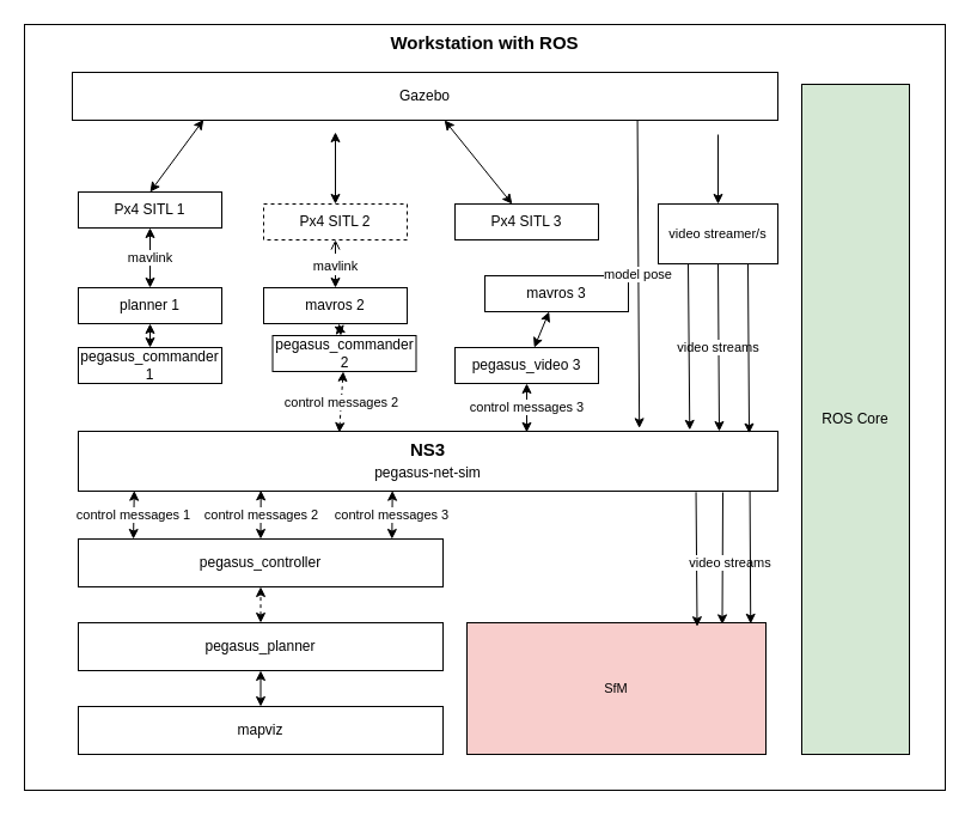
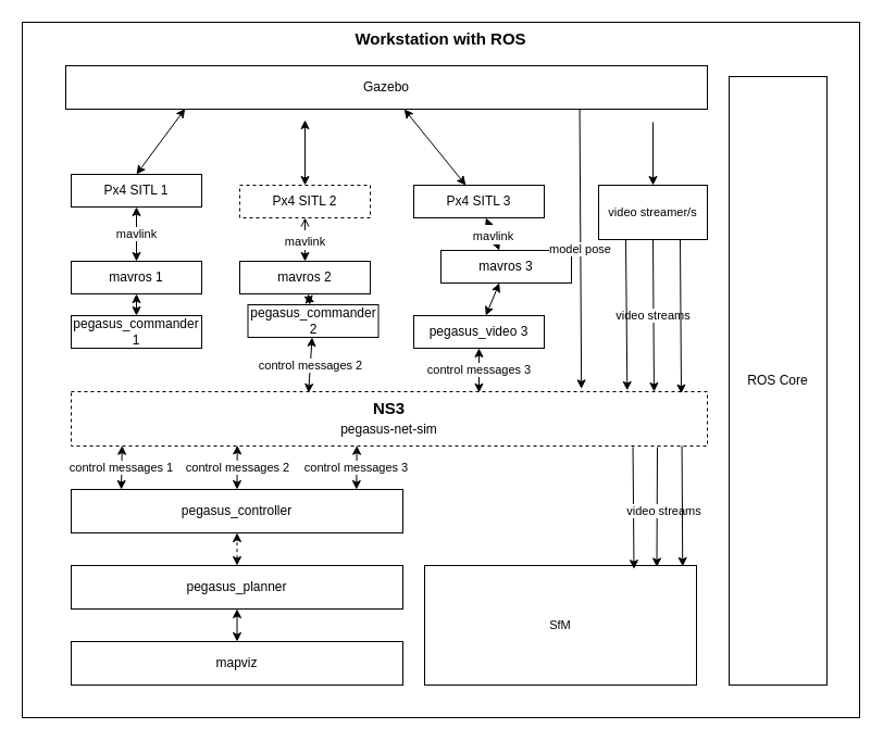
+ <mxCell id="15" value="&lt;font style=&quot;font-size: 11px&quot;&gt;mavlink&lt;/font&gt;" style="edgeStyle=none;rounded=0;orthogonalLoop=1;jettySize=auto;html=1;startArrow=classic;startFill=1;fontSize=15;" parent="2" source="16" target="8" edge="1"><mxGeometry relative="1" as="geometry" /></mxCell>
- <mxCell id="12" value="planner 1" style="rounded=0;whiteSpace=wrap;html=1;fontSize=12;" parent="2" vertex="1"><mxGeometry x="45" y="220" width="120" height="30" as="geometry" /></mxCell>
+ <mxCell id="12" value="mavros 1" style="rounded=0;whiteSpace=wrap;html=1;fontSize=12;" parent="2" vertex="1"><mxGeometry x="45" y="220" width="120" height="30" as="geometry" /></mxCell>
- <mxCell id="20" value="control messages 2" style="edgeStyle=none;rounded=0;orthogonalLoop=1;jettySize=auto;html=1;entryX=0.373;entryY=0.02;entryDx=0;entryDy=0;entryPerimeter=0;startArrow=classic;startFill=1;fontSize=11;dashed=1;" parent="2" source="21" target="4" edge="1"><mxGeometry relative="1" as="geometry" /></mxCell>
+ <mxCell id="20" value="control messages 2" style="edgeStyle=none;rounded=0;orthogonalLoop=1;jettySize=auto;html=1;entryX=0.373;entryY=0.02;entryDx=0;entryDy=0;entryPerimeter=0;startArrow=classic;startFill=1;fontSize=11;" parent="2" source="21" target="4" edge="1"><mxGeometry relative="1" as="geometry" /></mxCell>
- <mxCell id="33" value="ROS Core" style="rounded=0;whiteSpace=wrap;html=1;fontSize=12;fillColor=#d5e8d4;" parent="2" vertex="1"><mxGeometry x="650" y="50" width="90" height="560" as="geometry" /></mxCell>
+ <mxCell id="33" value="ROS Core" style="rounded=0;whiteSpace=wrap;html=1;fontSize=12;" parent="2" vertex="1"><mxGeometry x="650" y="50" width="90" height="560" as="geometry" /></mxCell>
- <mxCell id="4" value="NS3&lt;br&gt;&lt;span style=&quot;font-weight: normal&quot;&gt;&lt;font style=&quot;font-size: 12px&quot;&gt;pegasus-net-sim&lt;/font&gt;&lt;/span&gt;" style="rounded=0;whiteSpace=wrap;html=1;horizontal=1;verticalAlign=top;fontSize=15;fontStyle=1" parent="2" vertex="1"><mxGeometry x="45" y="340" width="585" height="50" as="geometry" /></mxCell>
+ <mxCell id="4" value="NS3&lt;br&gt;&lt;span style=&quot;font-weight: normal&quot;&gt;&lt;font style=&quot;font-size: 12px&quot;&gt;pegasus-net-sim&lt;/font&gt;&lt;/span&gt;" style="rounded=0;whiteSpace=wrap;html=1;horizontal=1;verticalAlign=top;fontSize=15;fontStyle=1;dashed=1;" parent="2" vertex="1"><mxGeometry x="45" y="340" width="585" height="50" as="geometry" /></mxCell>
- <mxCell id="41" value="SfM" style="rounded=0;whiteSpace=wrap;html=1;fontSize=11;fillColor=#f8cecc;" parent="2" vertex="1"><mxGeometry x="370" y="500" width="250" height="110" as="geometry" /></mxCell>
+ <mxCell id="41" value="SfM" style="rounded=0;whiteSpace=wrap;html=1;fontSize=11;" parent="2" vertex="1"><mxGeometry x="370" y="500" width="250" height="110" as="geometry" /></mxCell>
